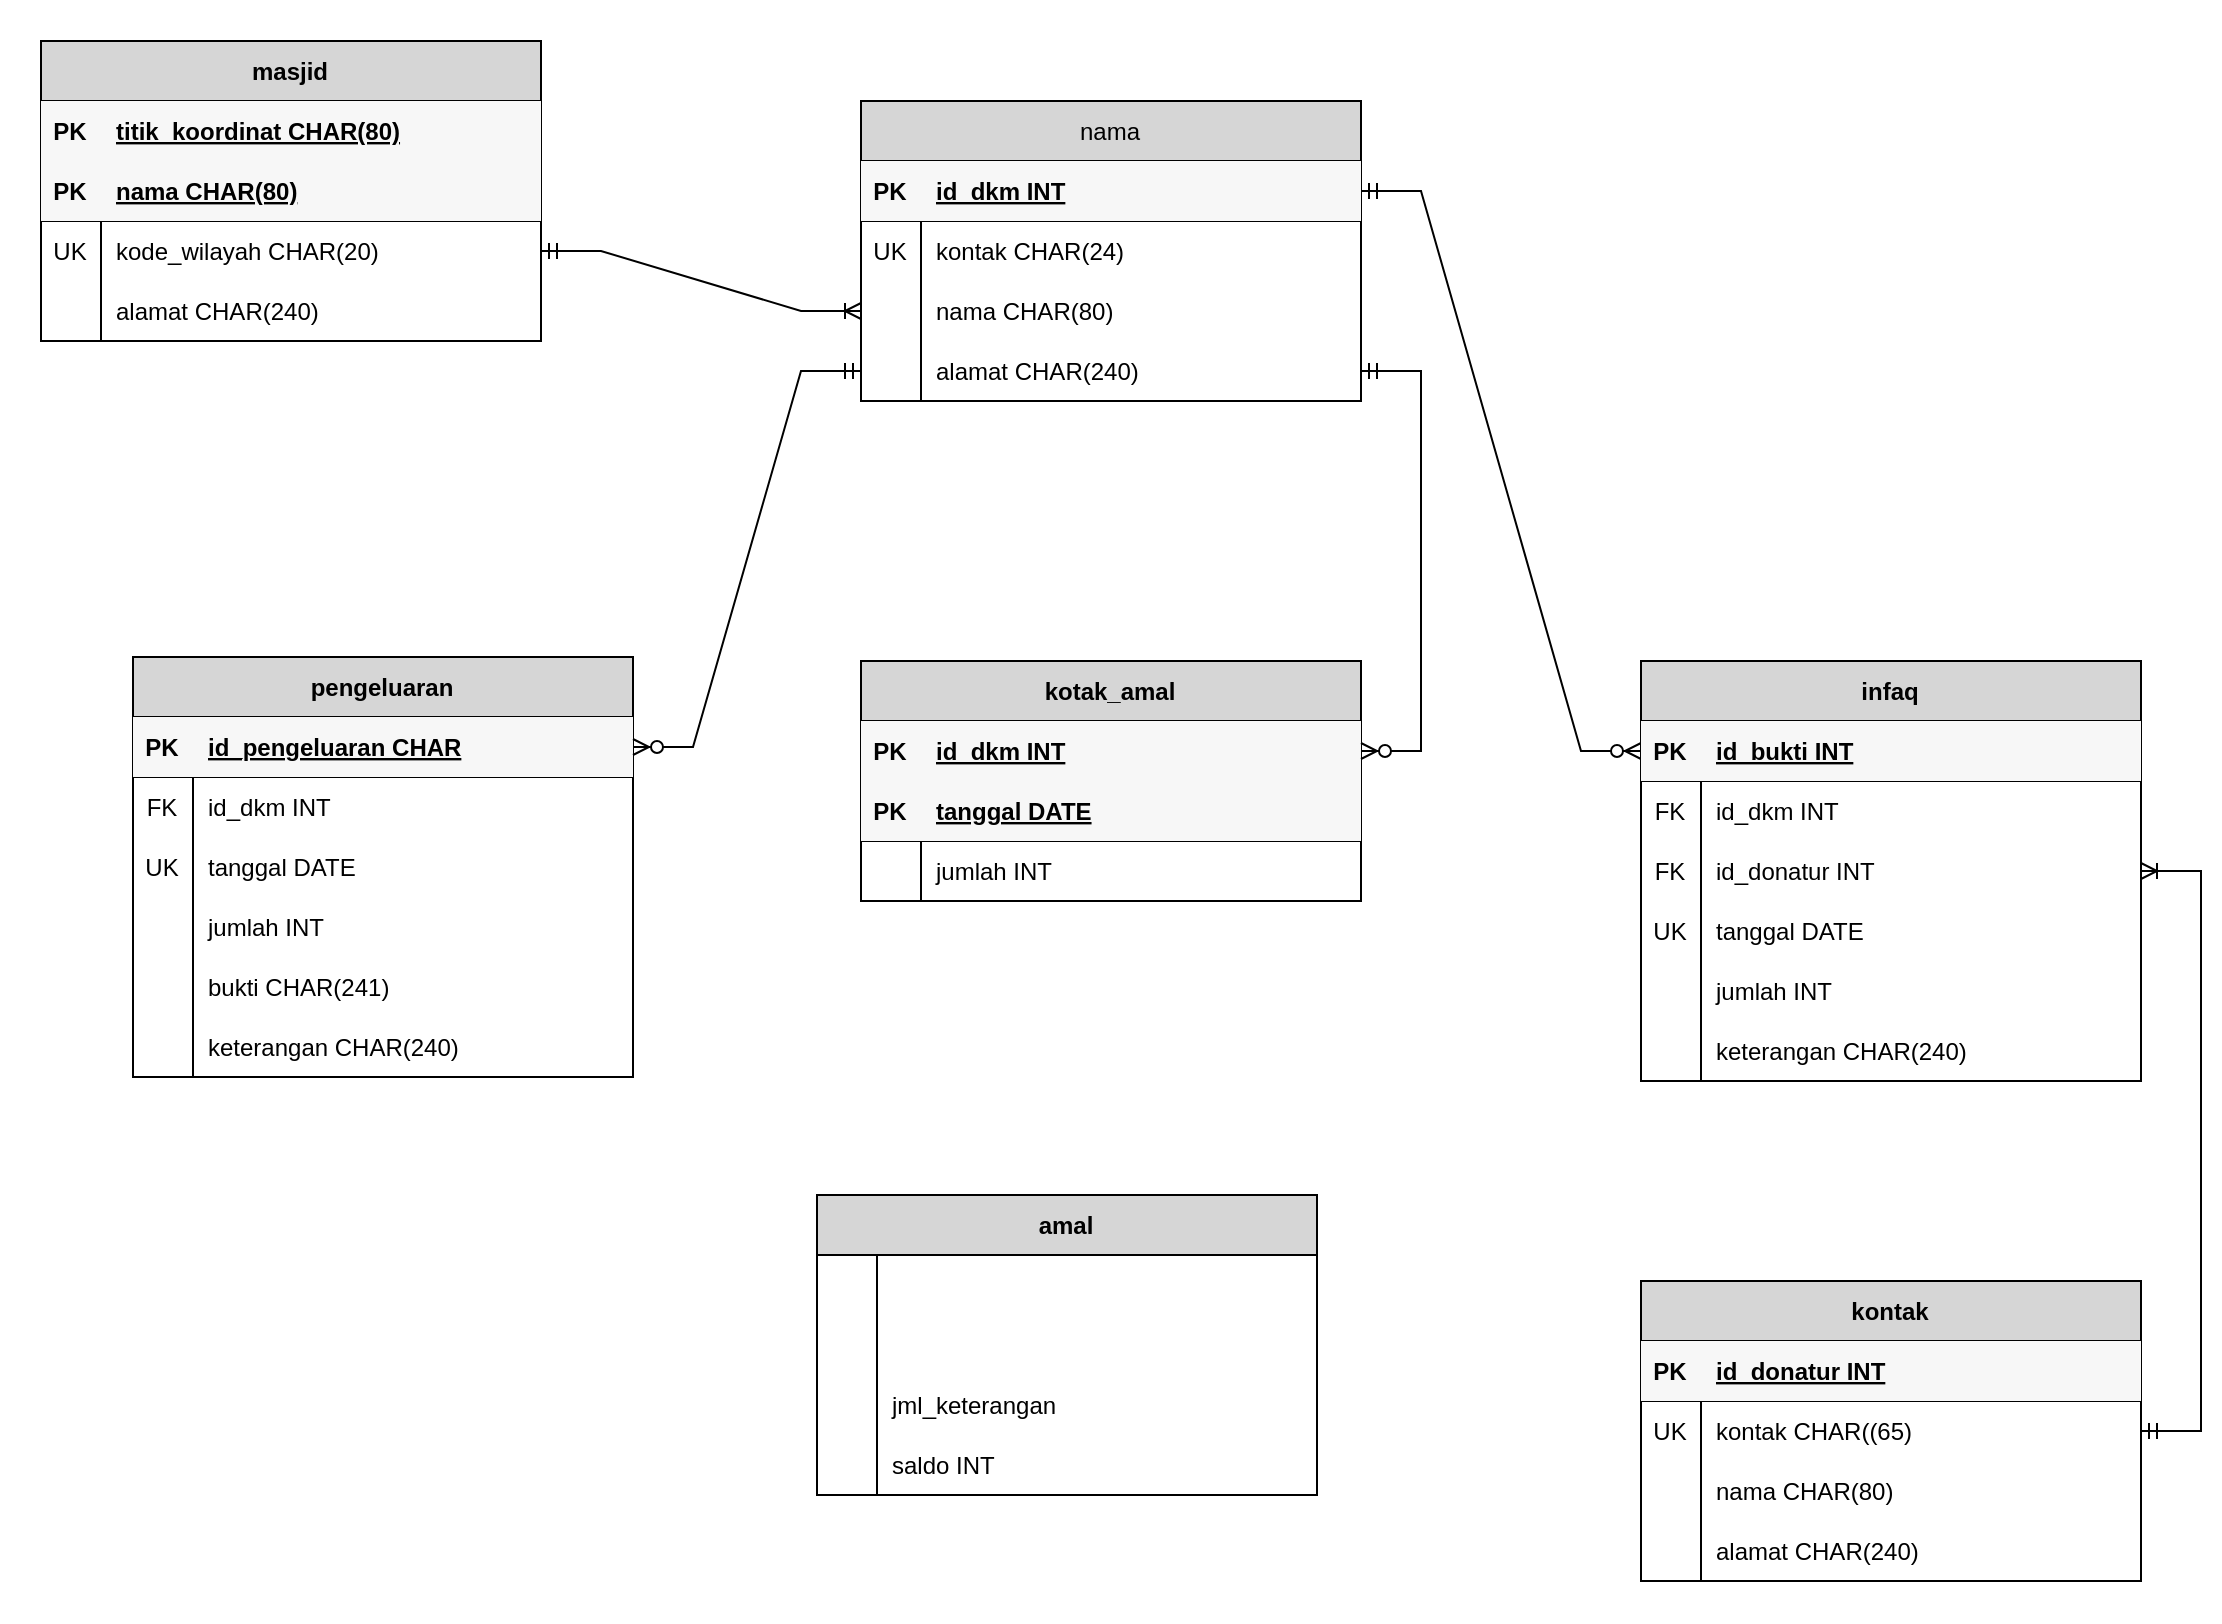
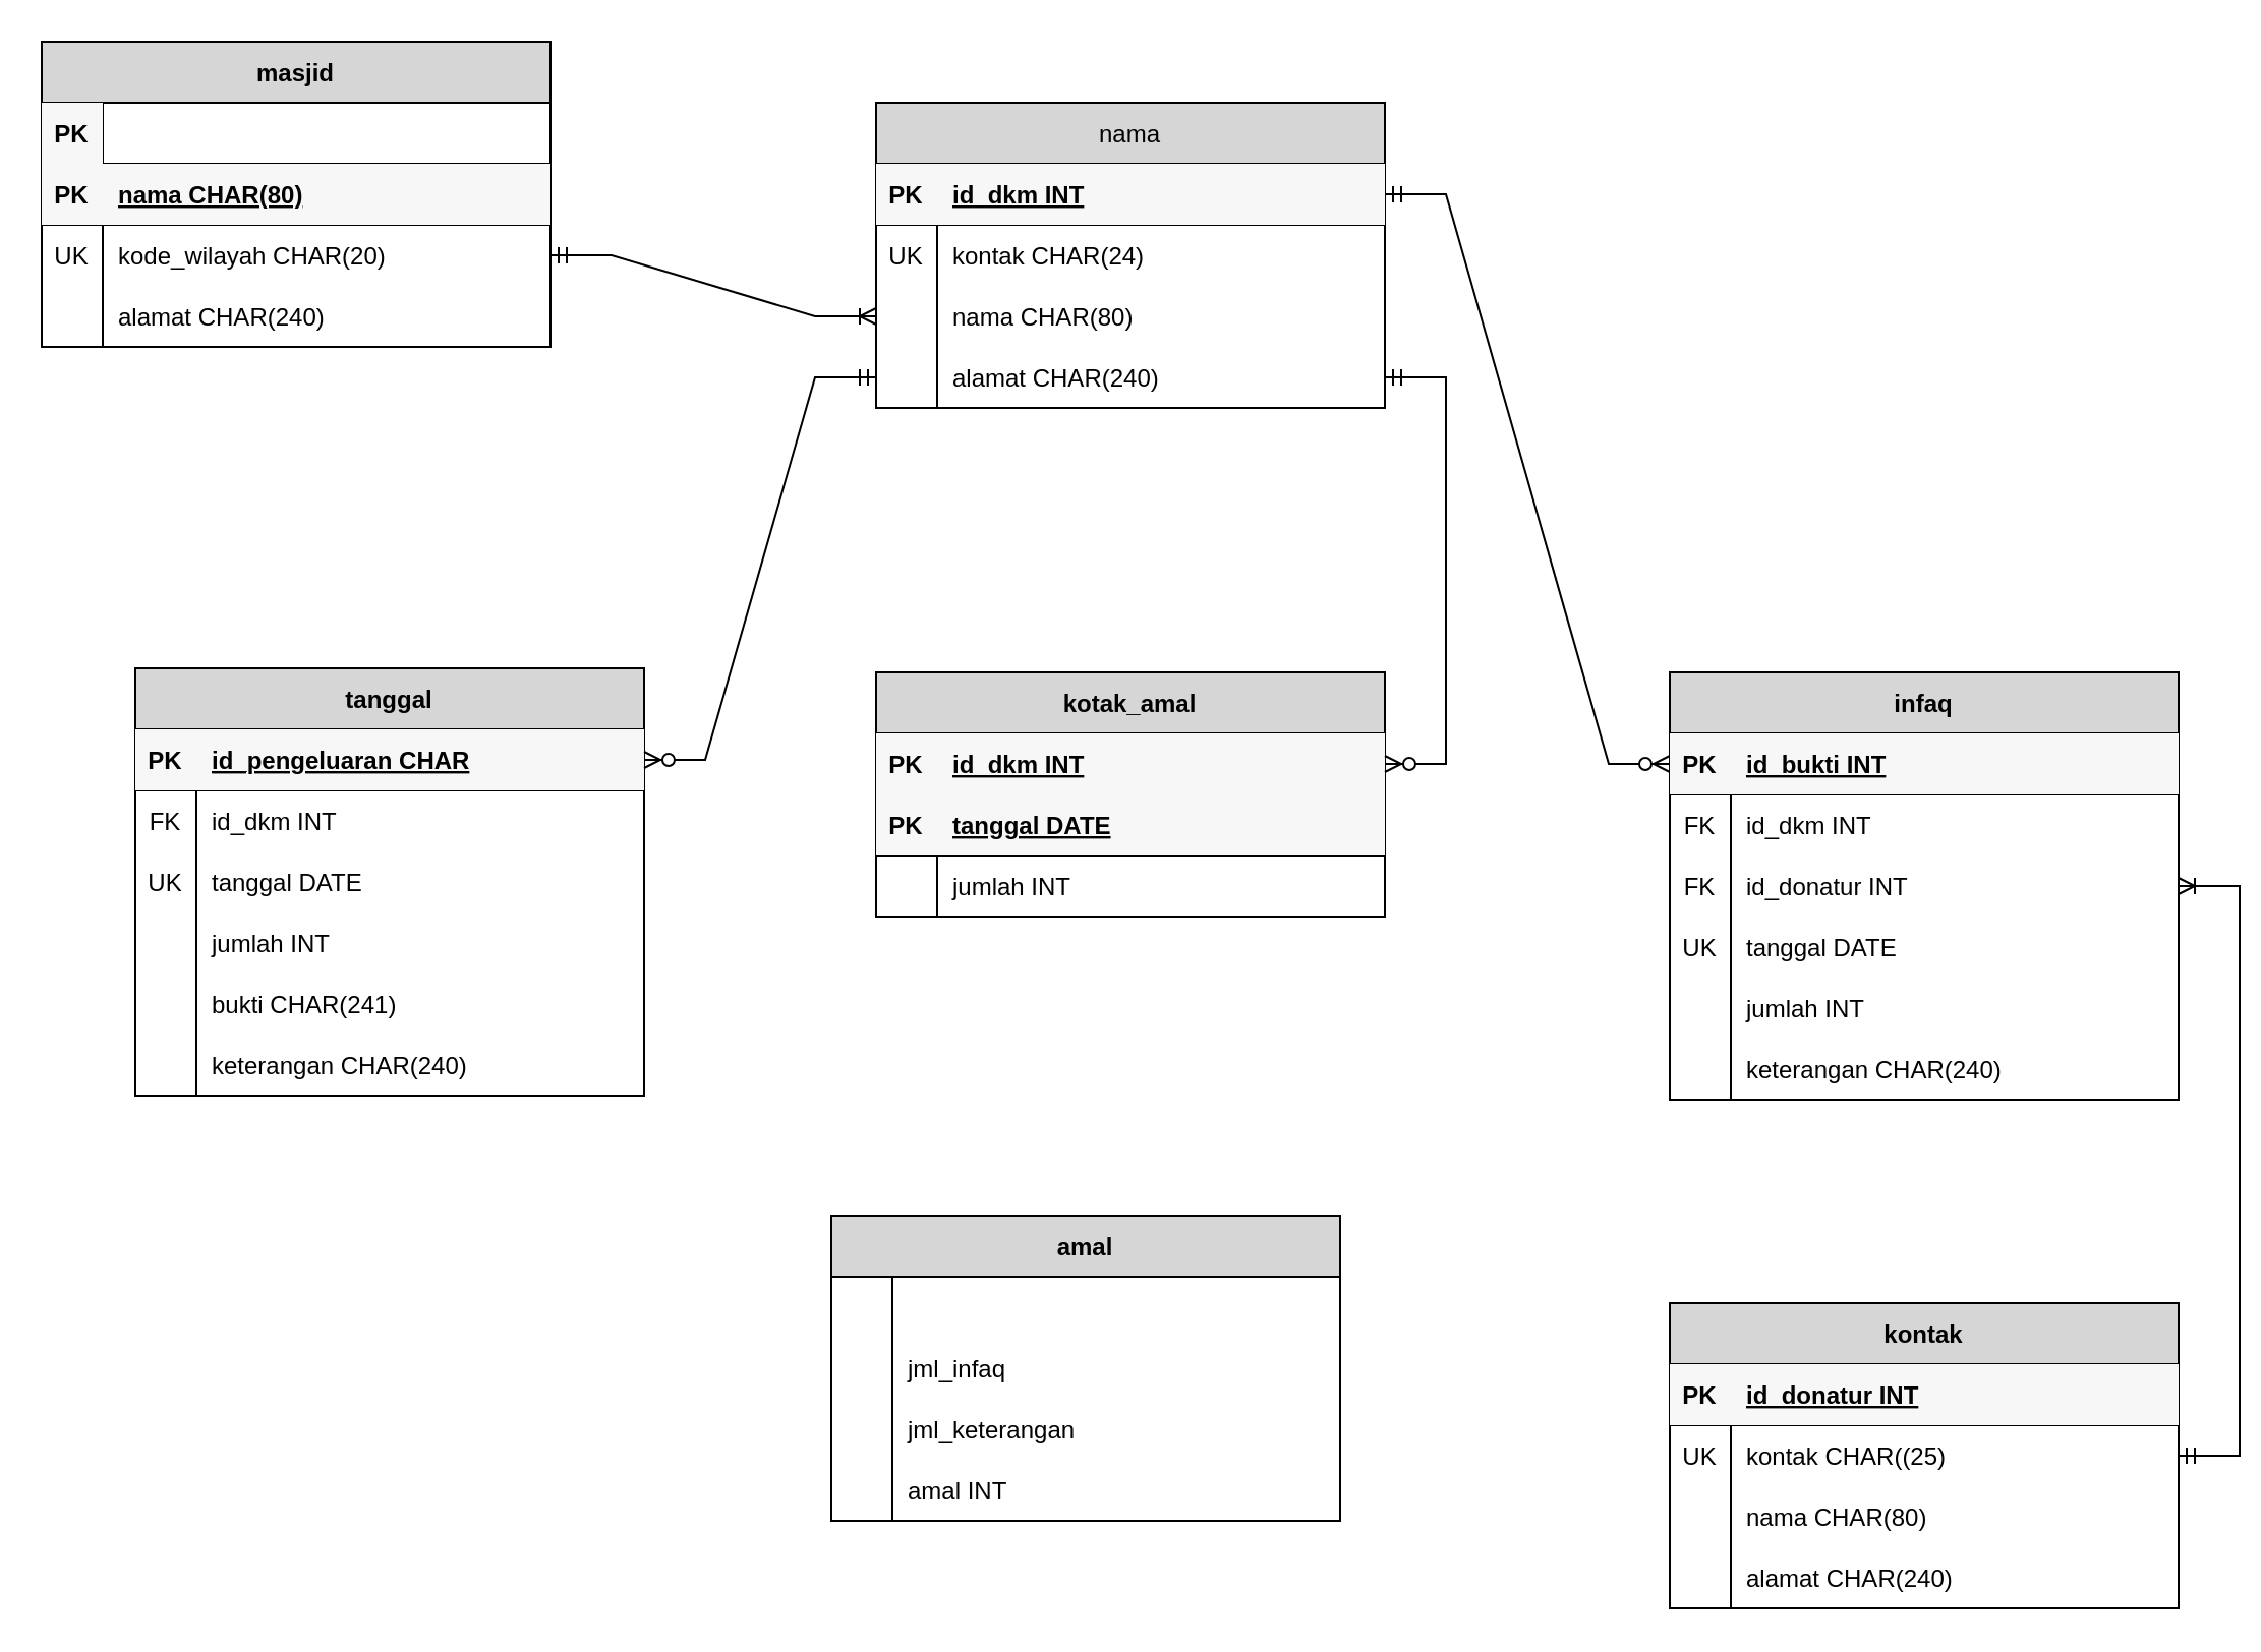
- <mxCell id="5" value="titik_koordinat CHAR(80)" style="shape=partialRectangle;overflow=hidden;connectable=0;fillColor=#F7F7F7;top=0;left=0;bottom=0;right=0;align=left;spacingLeft=6;fontStyle=5;strokeColor=#EDEDED;" parent="3" vertex="1"><mxGeometry x="30" width="220" height="30" as="geometry"><mxRectangle width="220" height="30" as="alternateBounds" /></mxGeometry></mxCell>
- <mxCell id="74" value="pengeluaran" style="shape=table;startSize=30;container=1;collapsible=1;childLayout=tableLayout;fixedRows=1;rowLines=0;fontStyle=1;align=center;resizeLast=1;fillColor=#D6D6D6;" parent="1" vertex="1"><mxGeometry x="66" y="328" width="250" height="210" as="geometry" /></mxCell>
+ <mxCell id="74" value="tanggal" style="shape=table;startSize=30;container=1;collapsible=1;childLayout=tableLayout;fixedRows=1;rowLines=0;fontStyle=1;align=center;resizeLast=1;fillColor=#D6D6D6;" parent="1" vertex="1"><mxGeometry x="66" y="328" width="250" height="210" as="geometry" /></mxCell>
+ <mxCell id="99" value="jml_infaq" style="shape=partialRectangle;overflow=hidden;connectable=0;fillColor=none;top=0;left=0;bottom=0;right=0;align=left;spacingLeft=6;fontStyle=0" parent="97" vertex="1"><mxGeometry x="30" width="220" height="30" as="geometry"><mxRectangle width="220" height="30" as="alternateBounds" /></mxGeometry></mxCell>
- <mxCell id="66" value="kontak CHAR((65)" style="shape=partialRectangle;overflow=hidden;connectable=0;fillColor=none;top=0;left=0;bottom=0;right=0;align=left;spacingLeft=6;fontStyle=0" parent="64" vertex="1"><mxGeometry x="30" width="220" height="30" as="geometry"><mxRectangle width="220" height="30" as="alternateBounds" /></mxGeometry></mxCell>
+ <mxCell id="66" value="kontak CHAR((25)" style="shape=partialRectangle;overflow=hidden;connectable=0;fillColor=none;top=0;left=0;bottom=0;right=0;align=left;spacingLeft=6;fontStyle=0" parent="64" vertex="1"><mxGeometry x="30" width="220" height="30" as="geometry"><mxRectangle width="220" height="30" as="alternateBounds" /></mxGeometry></mxCell>
- <mxCell id="105" value="saldo INT" style="shape=partialRectangle;overflow=hidden;connectable=0;fillColor=none;top=0;left=0;bottom=0;right=0;align=left;spacingLeft=6;fontStyle=0" parent="103" vertex="1"><mxGeometry x="30" width="220" height="30" as="geometry"><mxRectangle width="220" height="30" as="alternateBounds" /></mxGeometry></mxCell>
+ <mxCell id="105" value="amal INT" style="shape=partialRectangle;overflow=hidden;connectable=0;fillColor=none;top=0;left=0;bottom=0;right=0;align=left;spacingLeft=6;fontStyle=0" parent="103" vertex="1"><mxGeometry x="30" width="220" height="30" as="geometry"><mxRectangle width="220" height="30" as="alternateBounds" /></mxGeometry></mxCell>
